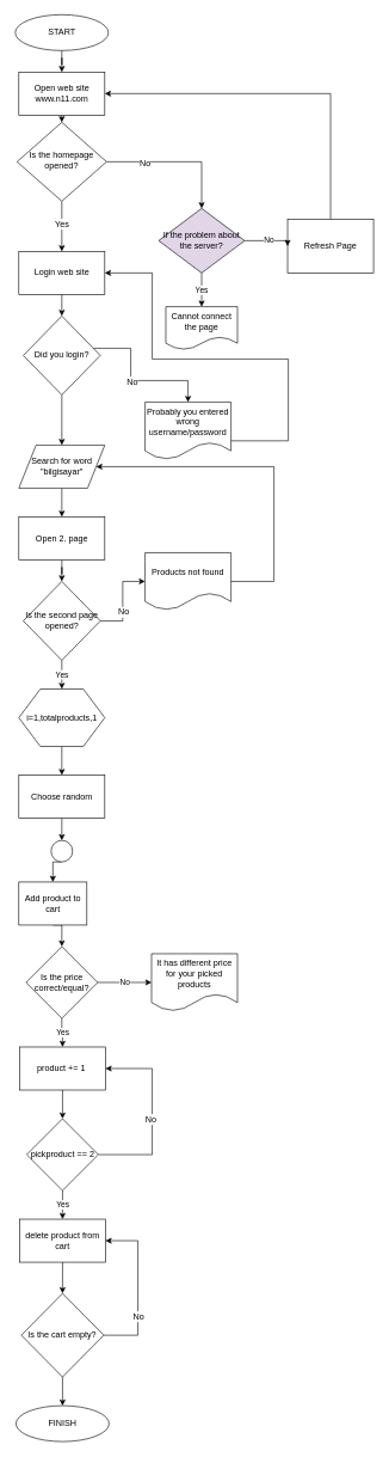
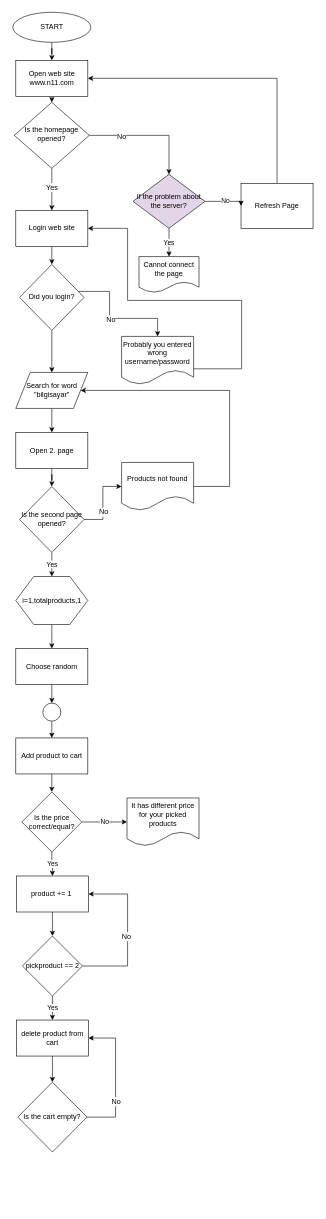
- <mxCell id="40" value="Add product to cart" style="rounded=0;whiteSpace=wrap;html=1;" vertex="1" parent="1"><mxGeometry x="25.75" y="1229" width="95" height="60" as="geometry" /></mxCell>
+ <mxCell id="40" value="Add product to cart" style="rounded=0;whiteSpace=wrap;html=1;" vertex="1" parent="1"><mxGeometry x="25.75" y="1229" width="120" height="60" as="geometry" /></mxCell>
- <mxCell id="55" style="edgeStyle=orthogonalEdgeStyle;rounded=0;orthogonalLoop=1;jettySize=auto;html=1;exitX=0.5;exitY=1;exitDx=0;exitDy=0;" edge="1" parent="1" source="56" target="57"><mxGeometry relative="1" as="geometry" /></mxCell>
- <mxCell id="57" value="FINISH" style="ellipse;whiteSpace=wrap;html=1;" vertex="1" parent="1"><mxGeometry x="21.76" y="1959" width="130" height="50" as="geometry" /></mxCell>
